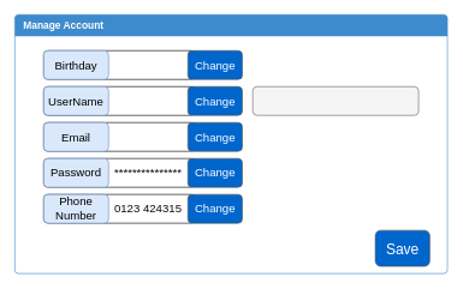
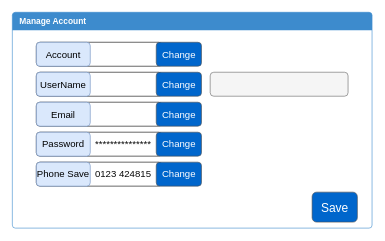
- <mxCell id="8" value="Birthday" style="text;html=1;strokeColor=none;fillColor=none;align=center;verticalAlign=middle;whiteSpace=wrap;rounded=0;fontSize=16;fontColor=#000000;" vertex="1" parent="2"><mxGeometry x="35" y="60" width="100" height="20" as="geometry" /></mxCell>
+ <mxCell id="8" value="Account" style="text;html=1;strokeColor=none;fillColor=none;align=center;verticalAlign=middle;whiteSpace=wrap;rounded=0;fontSize=16;fontColor=#000000;" vertex="1" parent="2"><mxGeometry x="35" y="60" width="100" height="20" as="geometry" /></mxCell>
- <mxCell id="25" value="Phone Number" style="text;html=1;strokeColor=none;fillColor=none;align=center;verticalAlign=middle;whiteSpace=wrap;rounded=0;fontSize=16;fontColor=#000000;" vertex="1" parent="2"><mxGeometry x="35" y="260" width="100" height="20" as="geometry" /></mxCell>
+ <mxCell id="25" value="Phone Save" style="text;html=1;strokeColor=none;fillColor=none;align=center;verticalAlign=middle;whiteSpace=wrap;rounded=0;fontSize=16;fontColor=#000000;" vertex="1" parent="2"><mxGeometry x="35" y="260" width="100" height="20" as="geometry" /></mxCell>
- <mxCell id="26" value="0123 424315" style="text;html=1;strokeColor=none;fillColor=none;align=center;verticalAlign=middle;whiteSpace=wrap;rounded=0;fontSize=16;fontColor=#080808;" vertex="1" parent="2"><mxGeometry x="135" y="260" width="100" height="20" as="geometry" /></mxCell>
+ <mxCell id="26" value="0123 424815" style="text;html=1;strokeColor=none;fillColor=none;align=center;verticalAlign=middle;whiteSpace=wrap;rounded=0;fontSize=16;fontColor=#080808;" vertex="1" parent="2"><mxGeometry x="135" y="260" width="100" height="20" as="geometry" /></mxCell>
